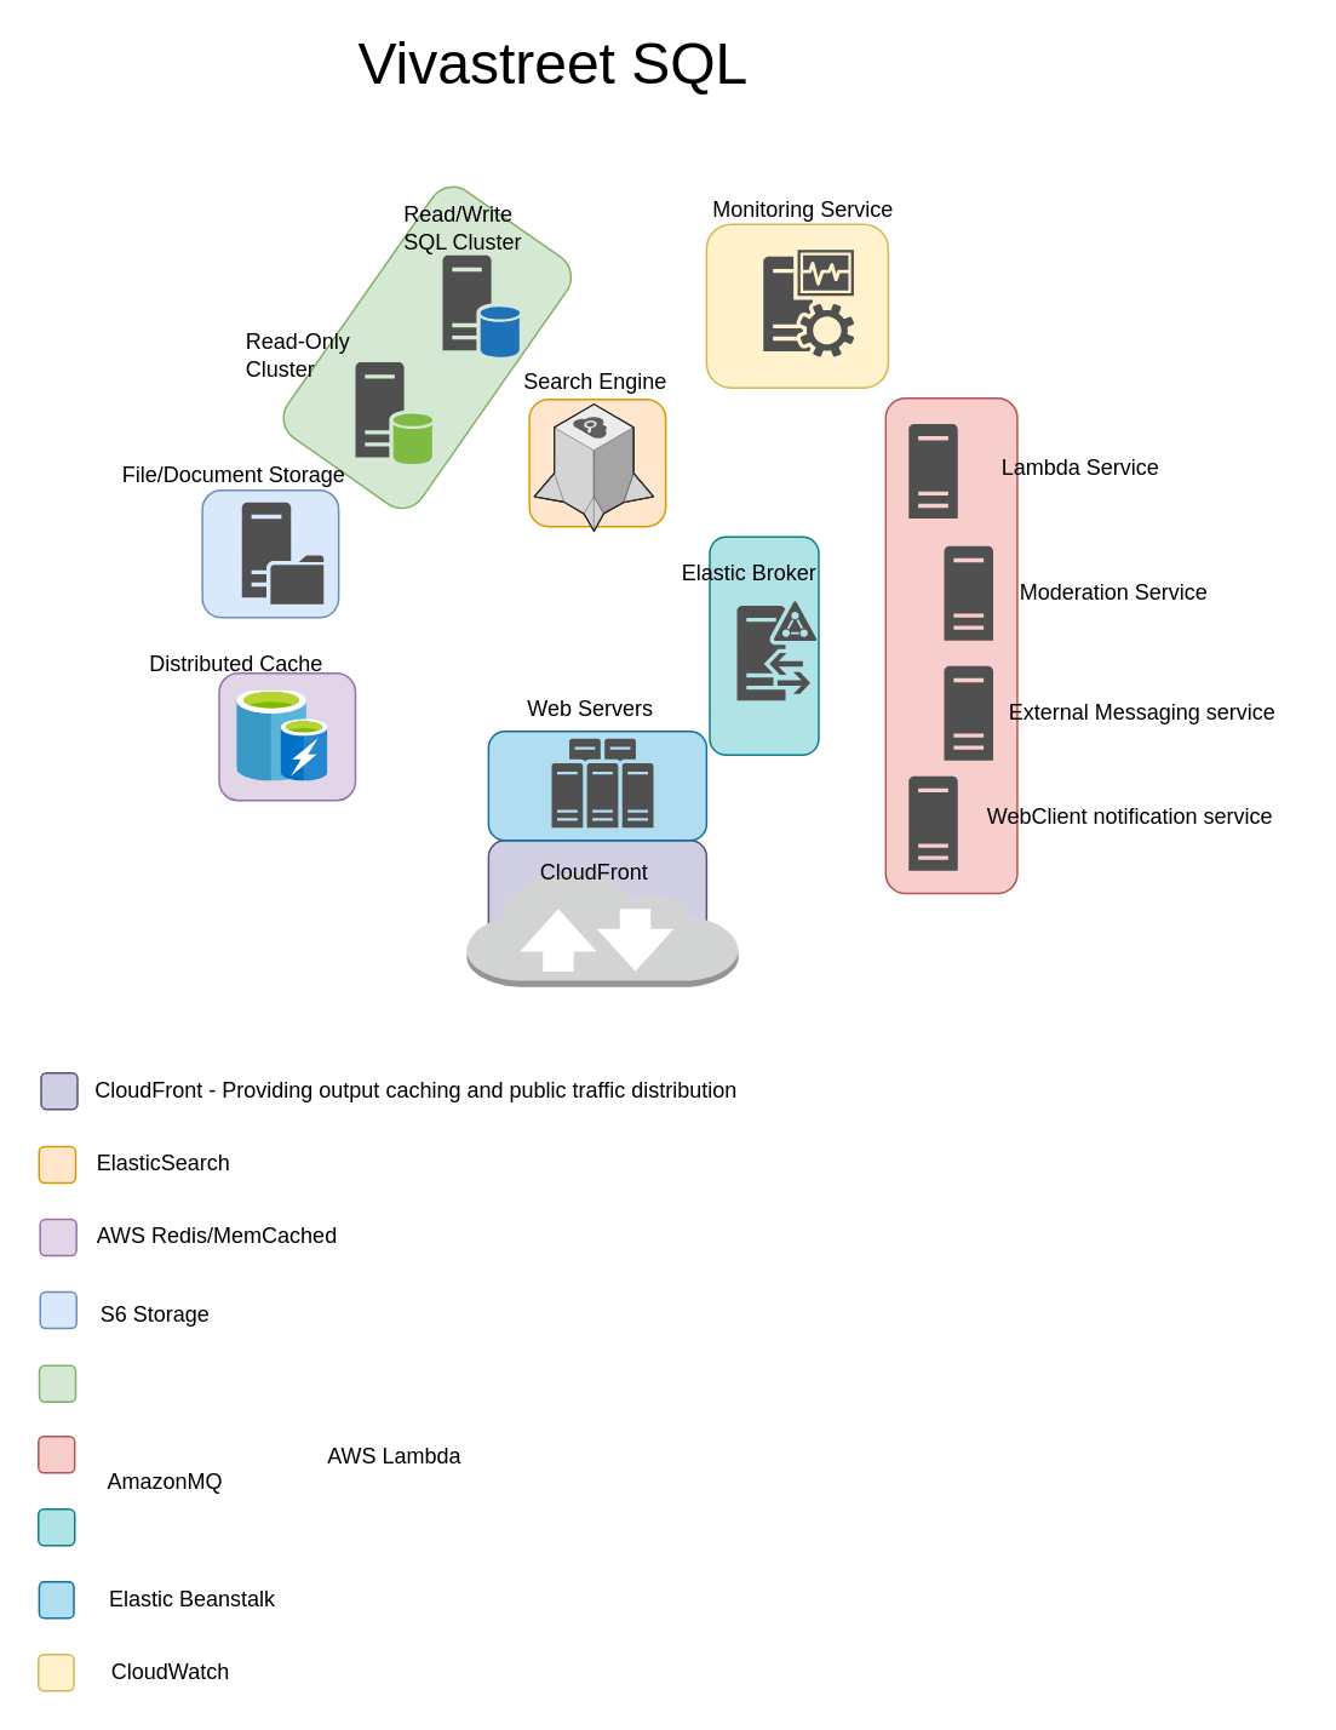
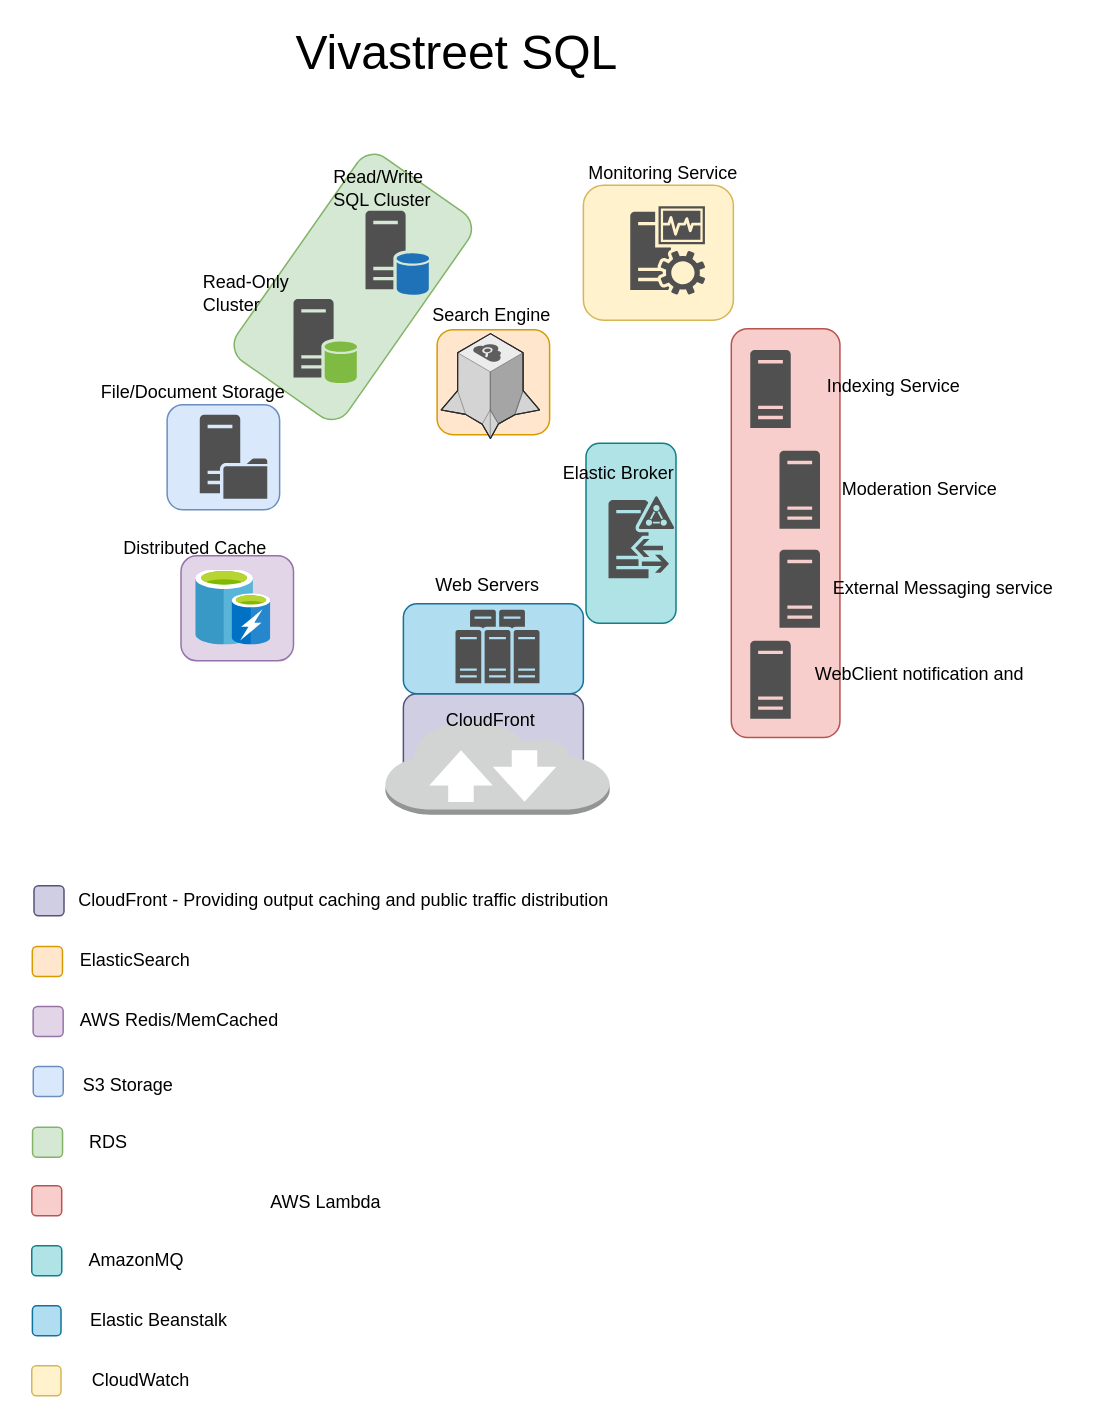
- <mxCell id="27" value="Lambda Service" style="text;html=1;align=left;verticalAlign=middle;resizable=0;points=[];autosize=1;" vertex="1" parent="1"><mxGeometry x="549" y="246.86" width="100" height="20" as="geometry" /></mxCell>
+ <mxCell id="27" value="Indexing Service" style="text;html=1;align=left;verticalAlign=middle;resizable=0;points=[];autosize=1;" vertex="1" parent="1"><mxGeometry x="549" y="246.86" width="100" height="20" as="geometry" /></mxCell>
- <mxCell id="35" value="WebClient notification service" style="text;html=1;align=left;verticalAlign=middle;resizable=0;points=[];autosize=1;" vertex="1" parent="1"><mxGeometry x="541" y="438.64" width="170" height="20" as="geometry" /></mxCell>
+ <mxCell id="35" value="WebClient notification and" style="text;html=1;align=left;verticalAlign=middle;resizable=0;points=[];autosize=1;" vertex="1" parent="1"><mxGeometry x="541" y="438.64" width="170" height="20" as="geometry" /></mxCell>
- <mxCell id="44" value="S6 Storage" style="text;html=1;align=left;verticalAlign=middle;resizable=0;points=[];autosize=1;" vertex="1" parent="1"><mxGeometry x="53" y="713" width="80" height="20" as="geometry" /></mxCell>
+ <mxCell id="44" value="S3 Storage" style="text;html=1;align=left;verticalAlign=middle;resizable=0;points=[];autosize=1;" vertex="1" parent="1"><mxGeometry x="53" y="713" width="80" height="20" as="geometry" /></mxCell>
+ <mxCell id="46" value="RDS&amp;nbsp;" style="text;html=1;align=center;verticalAlign=middle;resizable=0;points=[];autosize=1;" vertex="1" parent="1"><mxGeometry x="53" y="750.97" width="40" height="20" as="geometry" /></mxCell>
- <mxCell id="50" value="AmazonMQ" style="text;html=1;align=center;verticalAlign=middle;resizable=0;points=[];autosize=1;" vertex="1" parent="1"><mxGeometry x="49.5" y="805" width="80" height="20" as="geometry" /></mxCell>
+ <mxCell id="50" value="AmazonMQ" style="text;html=1;align=center;verticalAlign=middle;resizable=0;points=[];autosize=1;" vertex="1" parent="1"><mxGeometry x="49.5" y="830" width="80" height="20" as="geometry" /></mxCell>
